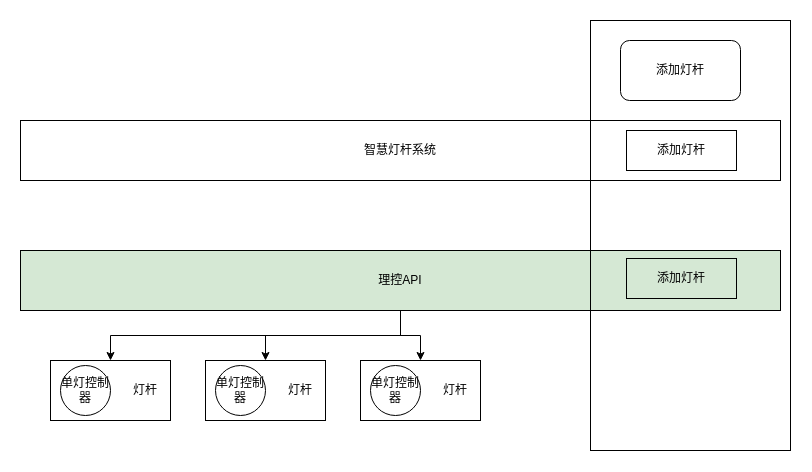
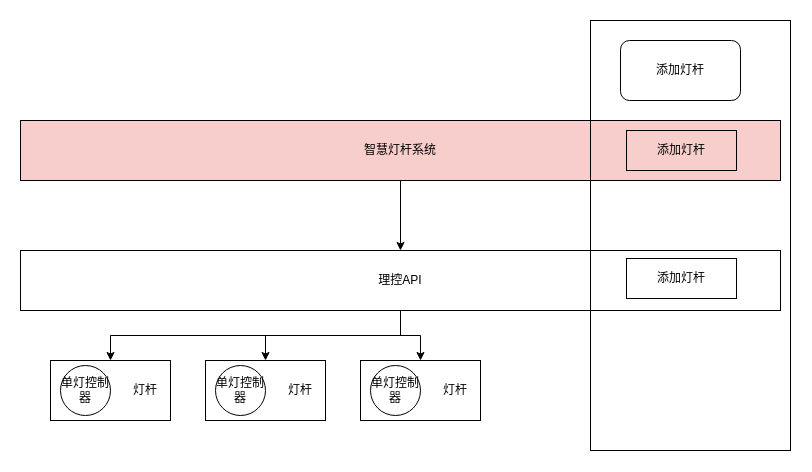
- <mxCell id="7" value="智慧灯杆系统" style="rounded=0;whiteSpace=wrap;html=1;" vertex="1" parent="1"><mxGeometry x="20" y="120" width="760" height="60" as="geometry" /></mxCell>
+ <mxCell id="7" value="智慧灯杆系统" style="rounded=0;whiteSpace=wrap;html=1;fillColor=#f8cecc;" vertex="1" parent="1"><mxGeometry x="20" y="120" width="760" height="60" as="geometry" /></mxCell>
+ <mxCell id="6" style="edgeStyle=orthogonalEdgeStyle;rounded=0;orthogonalLoop=1;jettySize=auto;html=1;exitX=0.5;exitY=1;exitDx=0;exitDy=0;entryX=0.5;entryY=0;entryDx=0;entryDy=0;" edge="1" parent="1" source="7" target="5"><mxGeometry relative="1" as="geometry" /></mxCell>
- <mxCell id="5" value="理控API" style="rounded=0;whiteSpace=wrap;html=1;fillColor=#d5e8d4;" vertex="1" parent="1"><mxGeometry x="20" y="250" width="760" height="60" as="geometry" /></mxCell>
+ <mxCell id="5" value="理控API" style="rounded=0;whiteSpace=wrap;html=1;" vertex="1" parent="1"><mxGeometry x="20" y="250" width="760" height="60" as="geometry" /></mxCell>
